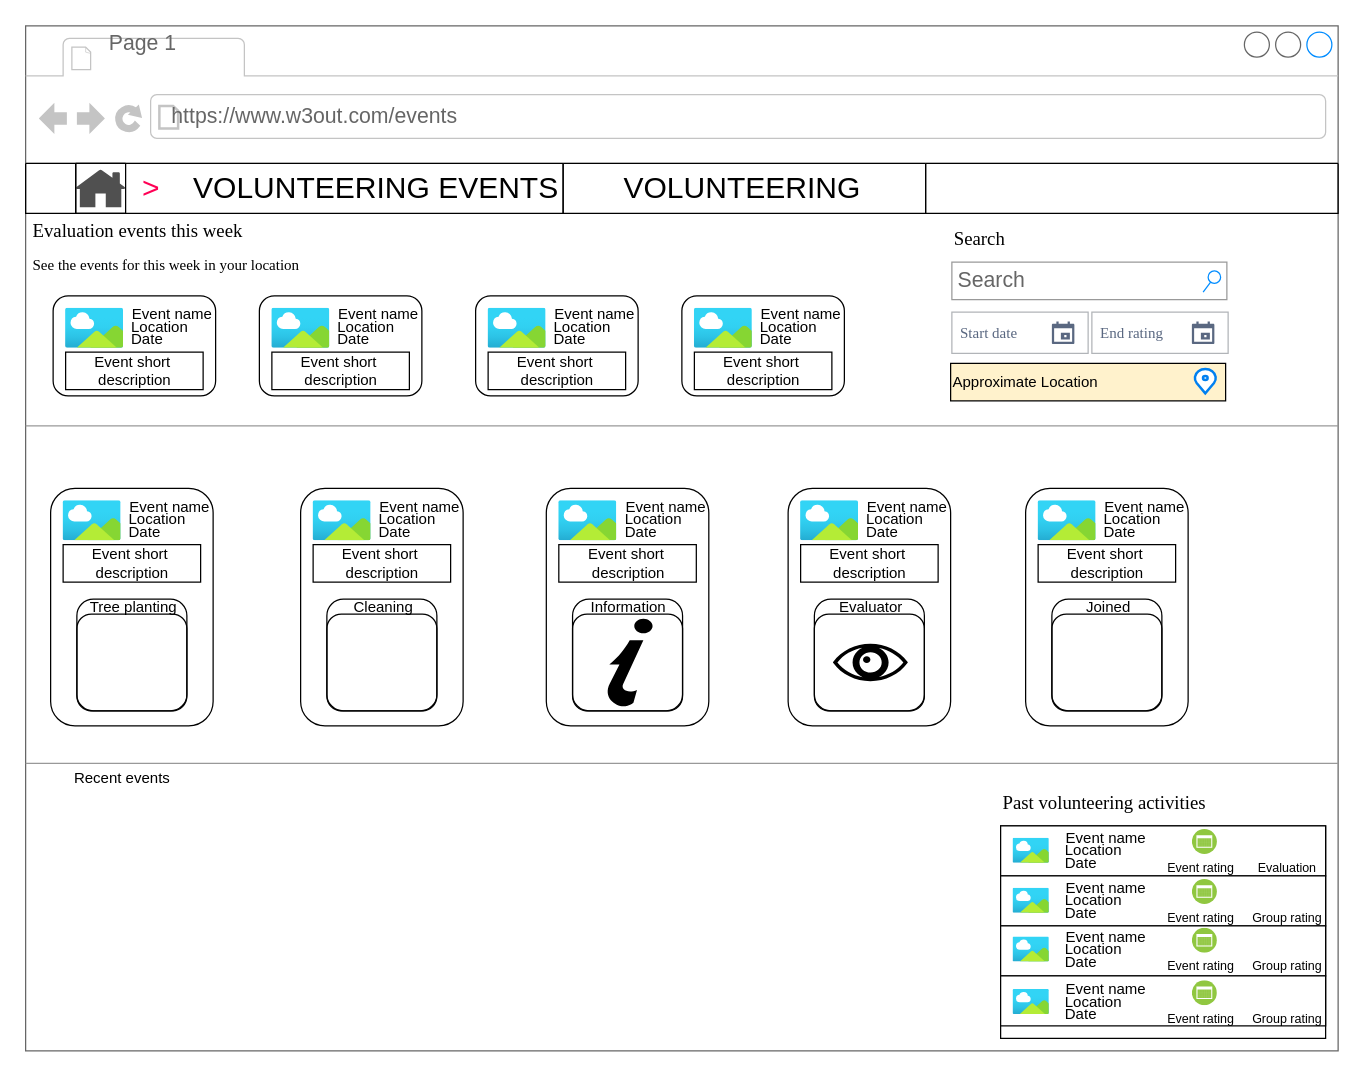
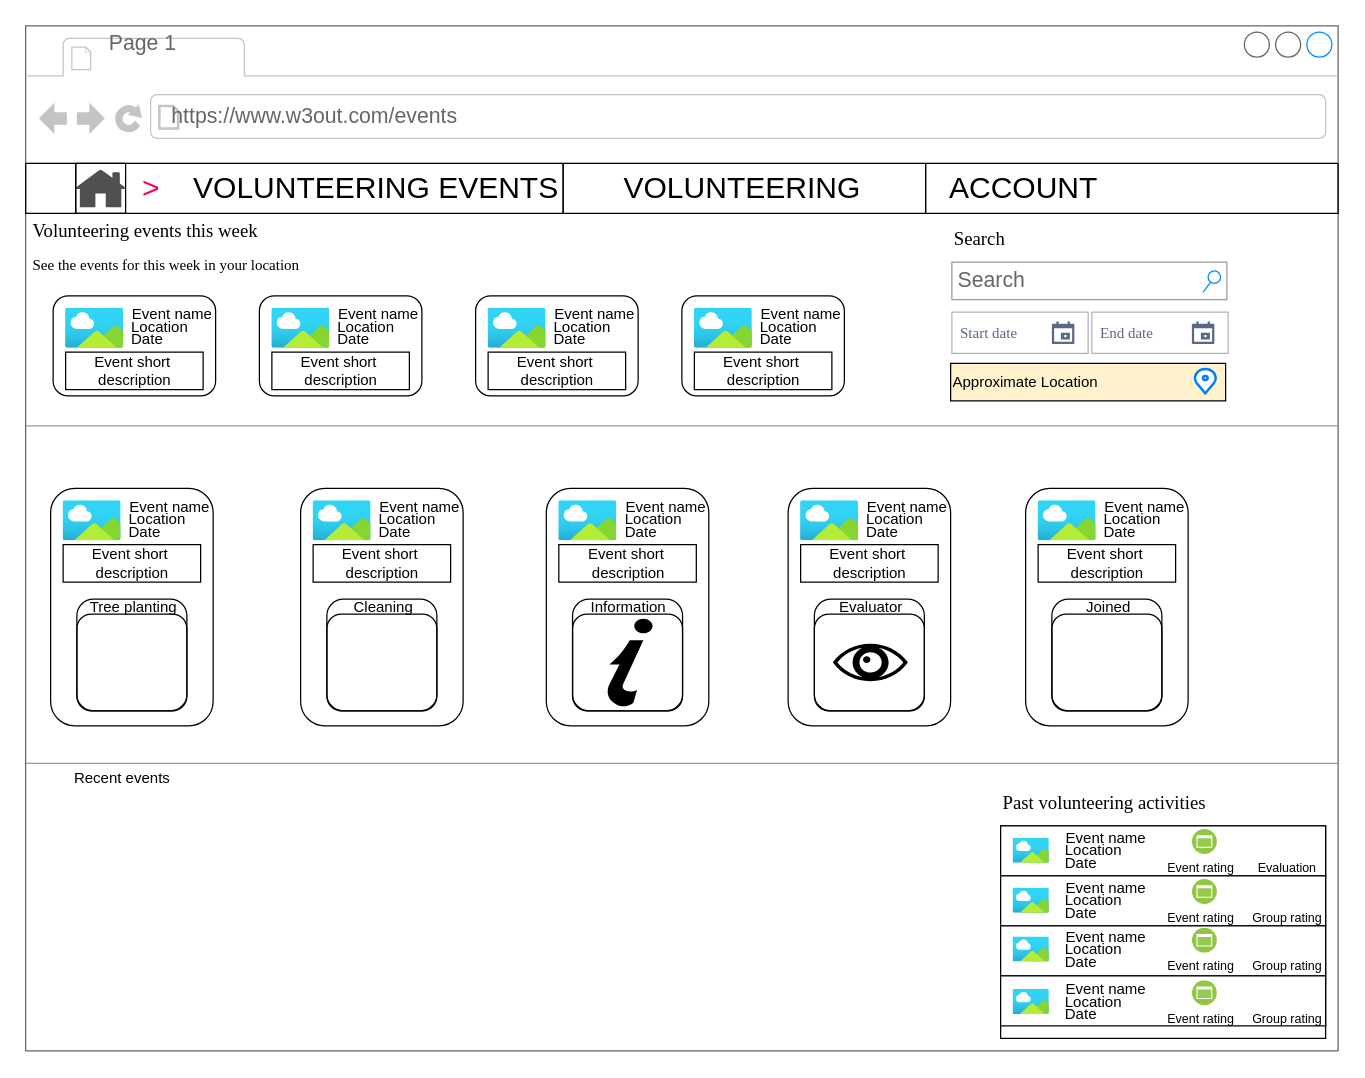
+ <mxCell id="93" value="&lt;font style=&quot;font-size: 24px;&quot;&gt;ACCOUNT&lt;/font&gt;" style="text;html=1;align=center;verticalAlign=middle;resizable=0;points=[];autosize=1;strokeColor=none;fillColor=none;" vertex="1" parent="92"><mxGeometry x="8" width="140" height="40" as="geometry" /></mxCell>
- <mxCell id="5" value="Evaluation events this week" style="text;html=1;points=[];align=left;verticalAlign=top;spacingTop=-4;fontSize=15;fontFamily=Verdana" parent="2" vertex="1"><mxGeometry x="4" y="152" width="170" height="30" as="geometry" /></mxCell>
+ <mxCell id="5" value="Volunteering events this week" style="text;html=1;points=[];align=left;verticalAlign=top;spacingTop=-4;fontSize=15;fontFamily=Verdana" parent="2" vertex="1"><mxGeometry x="4" y="152" width="170" height="30" as="geometry" /></mxCell>
- <mxCell id="82" value="&lt;font face=&quot;Times New Roman&quot;&gt;End rating&lt;/font&gt;" style="rounded=0;arcSize=9;fillColor=none;align=left;spacingLeft=5;strokeColor=#B1B4B8;html=1;strokeWidth=1;fontColor=#596780;fontSize=12;hachureGap=4;pointerEvents=0;fontFamily=Architects Daughter;fontSource=https%3A%2F%2Ffonts.googleapis.com%2Fcss%3Ffamily%3DArchitects%2BDaughter;" parent="1" vertex="1"><mxGeometry x="873" y="249" width="109" height="33" as="geometry" /></mxCell>
+ <mxCell id="82" value="&lt;font face=&quot;Times New Roman&quot;&gt;End date&lt;/font&gt;" style="rounded=0;arcSize=9;fillColor=none;align=left;spacingLeft=5;strokeColor=#B1B4B8;html=1;strokeWidth=1;fontColor=#596780;fontSize=12;hachureGap=4;pointerEvents=0;fontFamily=Architects Daughter;fontSource=https%3A%2F%2Ffonts.googleapis.com%2Fcss%3Ffamily%3DArchitects%2BDaughter;" parent="1" vertex="1"><mxGeometry x="873" y="249" width="109" height="33" as="geometry" /></mxCell>
